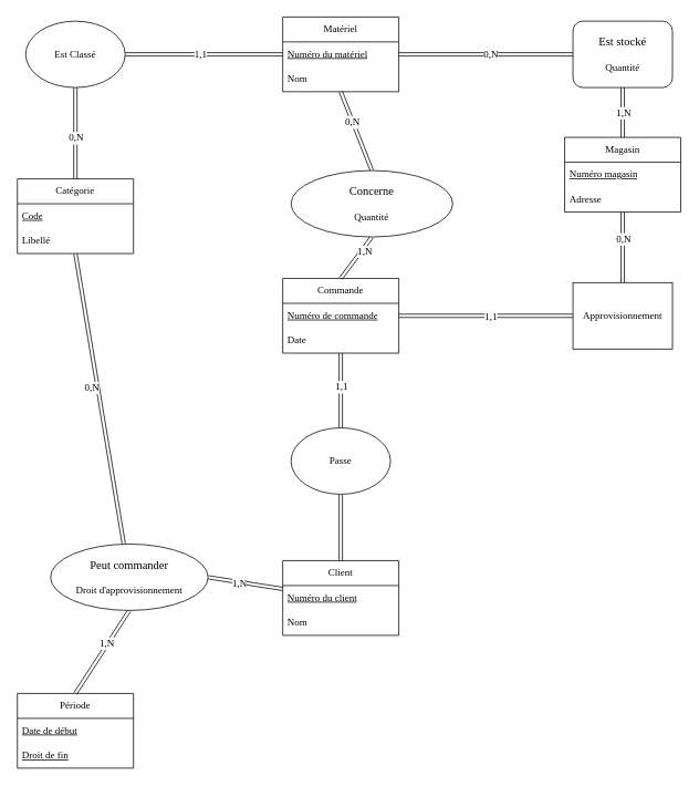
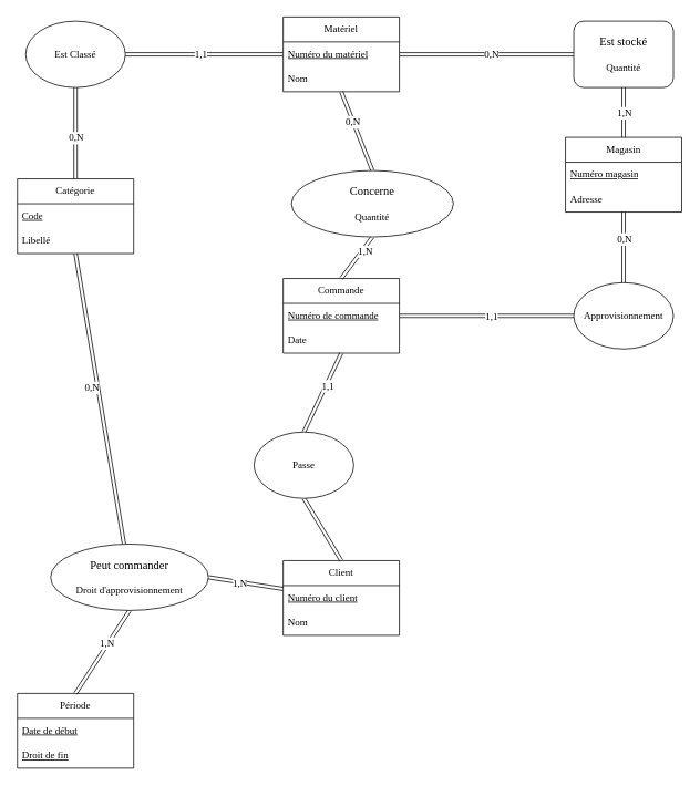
- <mxCell id="40" value="Approvisionnement" style="whiteSpace=wrap;html=1;fontFamily=FiraCode Nerd Font Propo;rounded=0;" parent="1" vertex="1"><mxGeometry x="690" y="340" width="120" height="80" as="geometry" /></mxCell>
+ <mxCell id="40" value="Approvisionnement" style="ellipse;whiteSpace=wrap;html=1;fontFamily=FiraCode Nerd Font Propo;" parent="1" vertex="1"><mxGeometry x="690" y="340" width="120" height="80" as="geometry" /></mxCell>
- <mxCell id="42" value="Passe" style="ellipse;whiteSpace=wrap;html=1;fontFamily=FiraCode Nerd Font Propo;" parent="1" vertex="1"><mxGeometry x="350" y="515" width="120" height="80" as="geometry" /></mxCell>
+ <mxCell id="42" value="Passe" style="ellipse;whiteSpace=wrap;html=1;fontFamily=FiraCode Nerd Font Propo;" parent="1" vertex="1"><mxGeometry x="305" y="520" width="120" height="80" as="geometry" /></mxCell>
